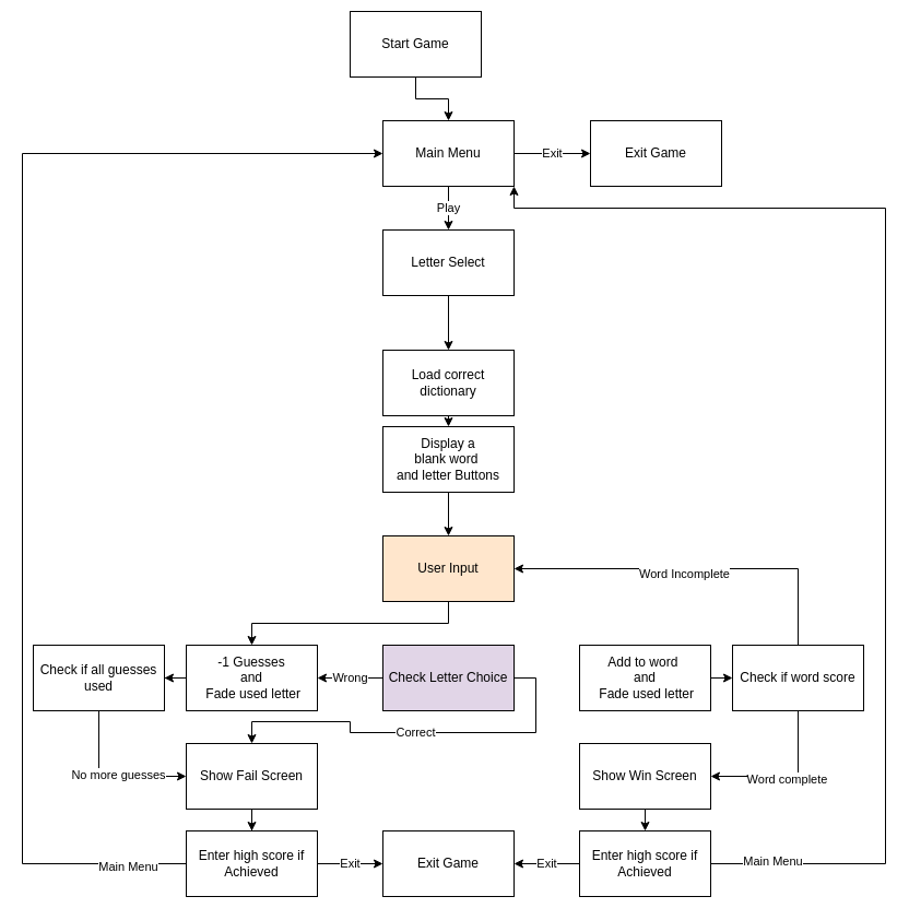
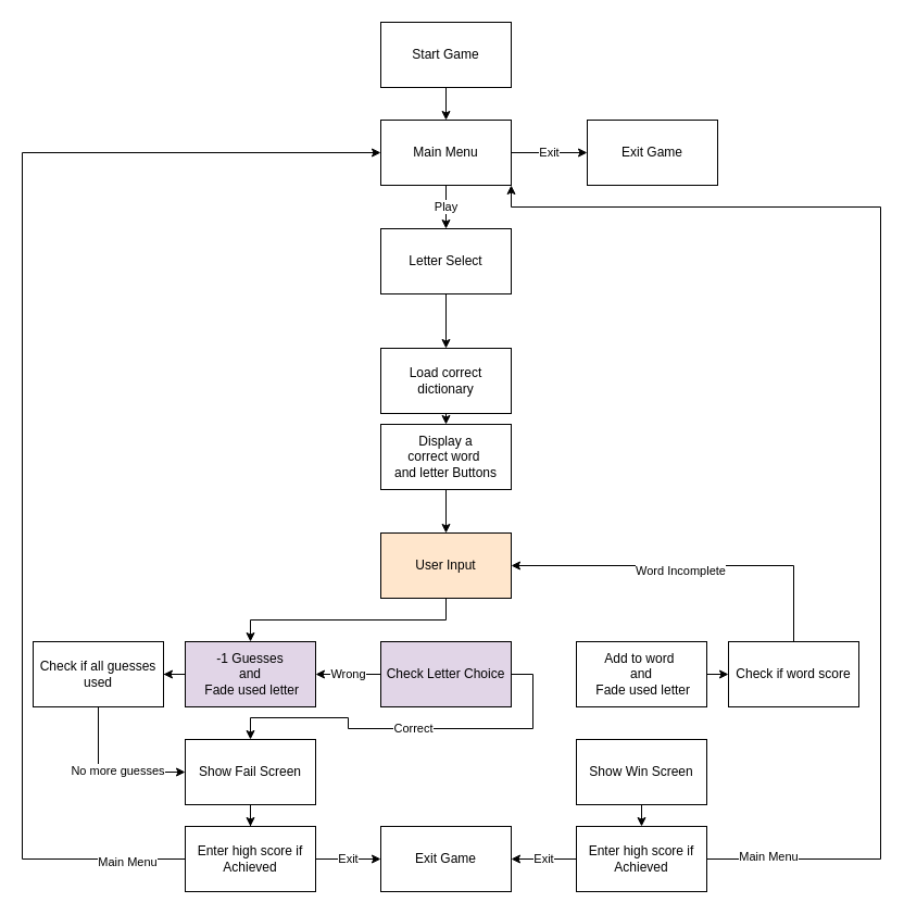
- <mxCell id="3" value="Start Game" style="rounded=0;whiteSpace=wrap;html=1;" vertex="1" parent="1"><mxGeometry x="320" y="10" width="120" height="60" as="geometry" /></mxCell>
+ <mxCell id="3" value="Start Game" style="rounded=0;whiteSpace=wrap;html=1;" vertex="1" parent="1"><mxGeometry x="350" y="20" width="120" height="60" as="geometry" /></mxCell>
- <mxCell id="10" value="Display a&lt;br&gt;blank word&amp;nbsp;&lt;br&gt;and letter Buttons" style="rounded=0;whiteSpace=wrap;html=1;" vertex="1" parent="1"><mxGeometry x="350" y="390" width="120" height="60" as="geometry" /></mxCell>
+ <mxCell id="10" value="Display a&lt;br&gt;correct word&amp;nbsp;&lt;br&gt;and letter Buttons" style="rounded=0;whiteSpace=wrap;html=1;" vertex="1" parent="1"><mxGeometry x="350" y="390" width="120" height="60" as="geometry" /></mxCell>
- <mxCell id="19" value="-1 Guesses&lt;br&gt;and&lt;br&gt;&amp;nbsp;Fade used letter" style="rounded=0;whiteSpace=wrap;html=1;" vertex="1" parent="1"><mxGeometry x="170" y="590" width="120" height="60" as="geometry" /></mxCell>
+ <mxCell id="19" value="-1 Guesses&lt;br&gt;and&lt;br&gt;&amp;nbsp;Fade used letter" style="rounded=0;whiteSpace=wrap;html=1;fillColor=#e1d5e7;" vertex="1" parent="1"><mxGeometry x="170" y="590" width="120" height="60" as="geometry" /></mxCell>
- <mxCell id="25" style="edgeStyle=orthogonalEdgeStyle;rounded=0;orthogonalLoop=1;jettySize=auto;html=1;exitX=0.5;exitY=1;exitDx=0;exitDy=0;entryX=1;entryY=0.5;entryDx=0;entryDy=0;" edge="1" parent="1" source="27" target="34"><mxGeometry relative="1" as="geometry" /></mxCell>
- <mxCell id="26" value="Word complete" style="edgeLabel;html=1;align=center;verticalAlign=middle;resizable=0;points=[];" vertex="1" connectable="0" parent="25"><mxGeometry x="0.014" y="2" relative="1" as="geometry"><mxPoint as="offset" /></mxGeometry></mxCell>
